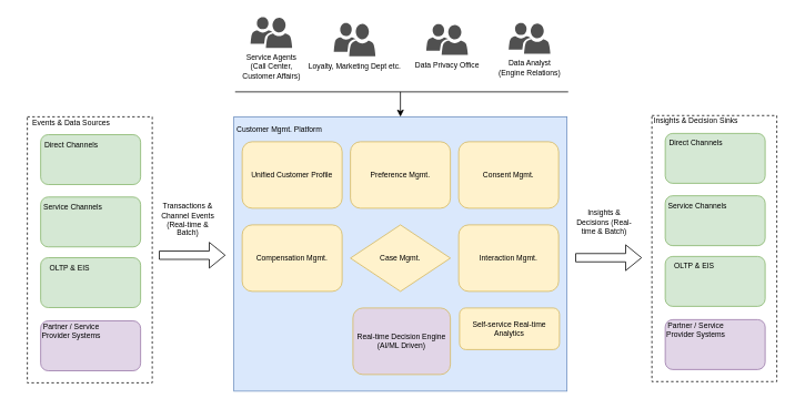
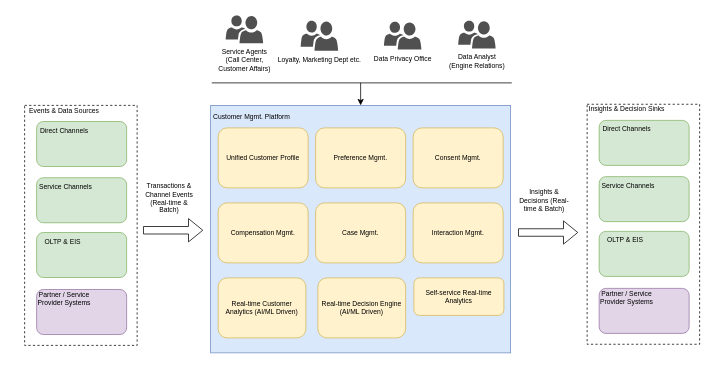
- <mxCell id="9" value="Case Mgmt." style="rhombus;whiteSpace=wrap;html=1;fontSize=9;fillColor=#fff2cc;strokeColor=#d6b656;" parent="1" vertex="1"><mxGeometry x="420" y="270" width="120" height="80" as="geometry" /></mxCell>
+ <mxCell id="9" value="Case Mgmt." style="rounded=1;whiteSpace=wrap;html=1;fontSize=9;fillColor=#fff2cc;strokeColor=#d6b656;" parent="1" vertex="1"><mxGeometry x="420" y="270" width="120" height="80" as="geometry" /></mxCell>
+ <mxCell id="10" value="Real-time Customer Analytics (AI/ML Driven)" style="rounded=1;whiteSpace=wrap;html=1;fontSize=9;fillColor=#fff2cc;strokeColor=#d6b656;" parent="1" vertex="1"><mxGeometry x="290" y="370" width="117" height="80" as="geometry" /></mxCell>
- <mxCell id="28" value="Real-time Decision Engine (AI/ML Driven)" style="rounded=1;whiteSpace=wrap;html=1;fontSize=9;fillColor=#e1d5e7;strokeColor=#d6b656;" parent="1" vertex="1"><mxGeometry x="423" y="370" width="117" height="80" as="geometry" /></mxCell>
+ <mxCell id="28" value="Real-time Decision Engine (AI/ML Driven)" style="rounded=1;whiteSpace=wrap;html=1;fontSize=9;fillColor=#fff2cc;strokeColor=#d6b656;" parent="1" vertex="1"><mxGeometry x="423" y="370" width="117" height="80" as="geometry" /></mxCell>
